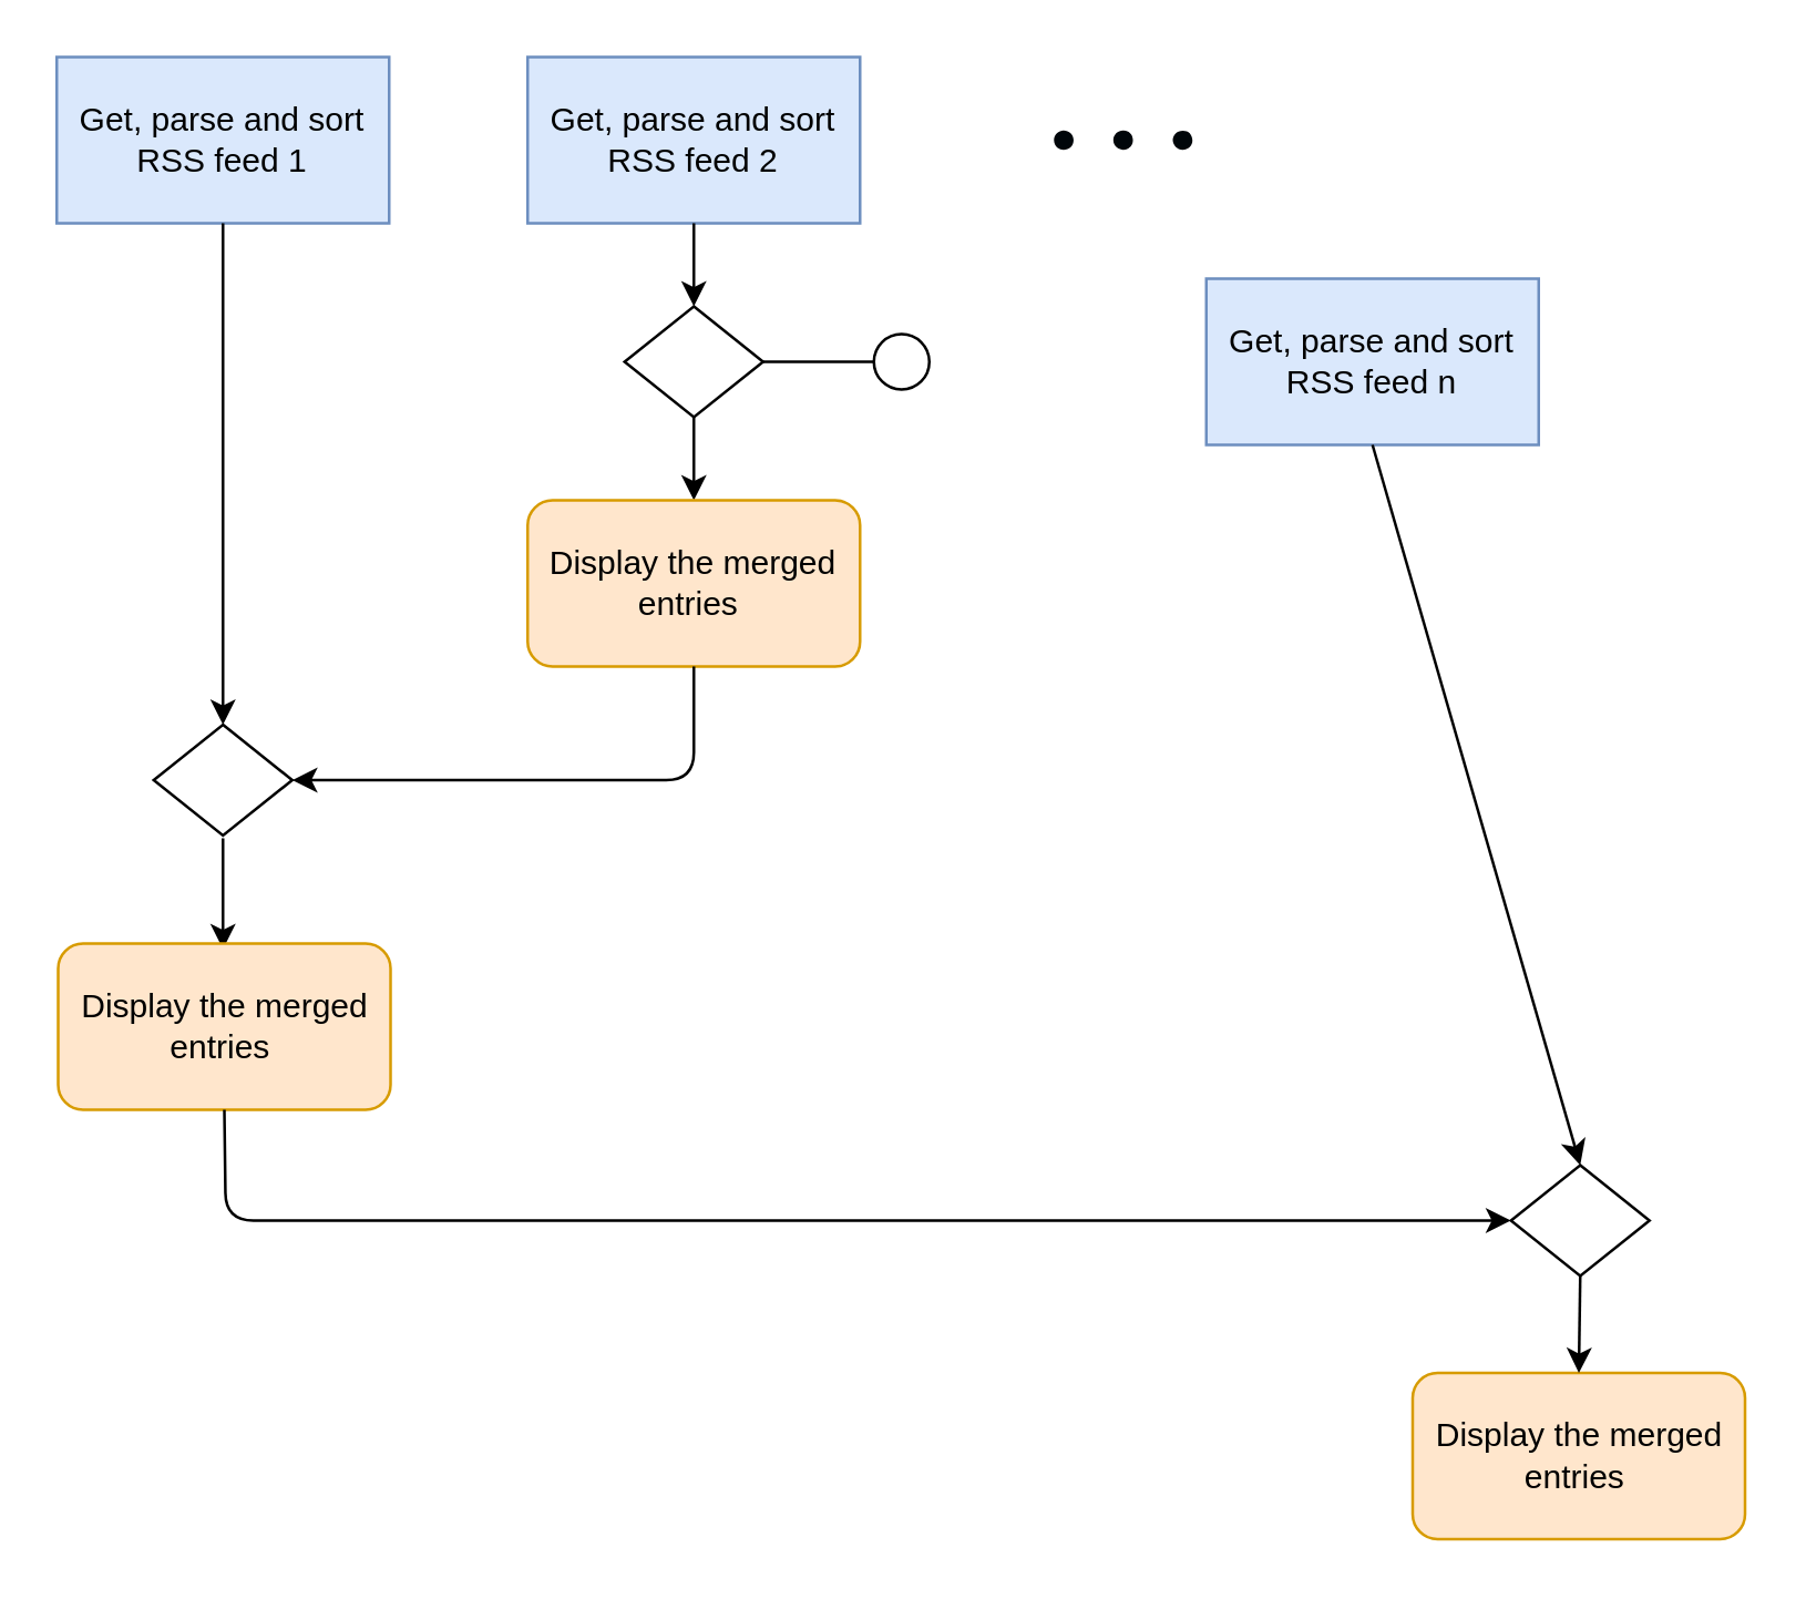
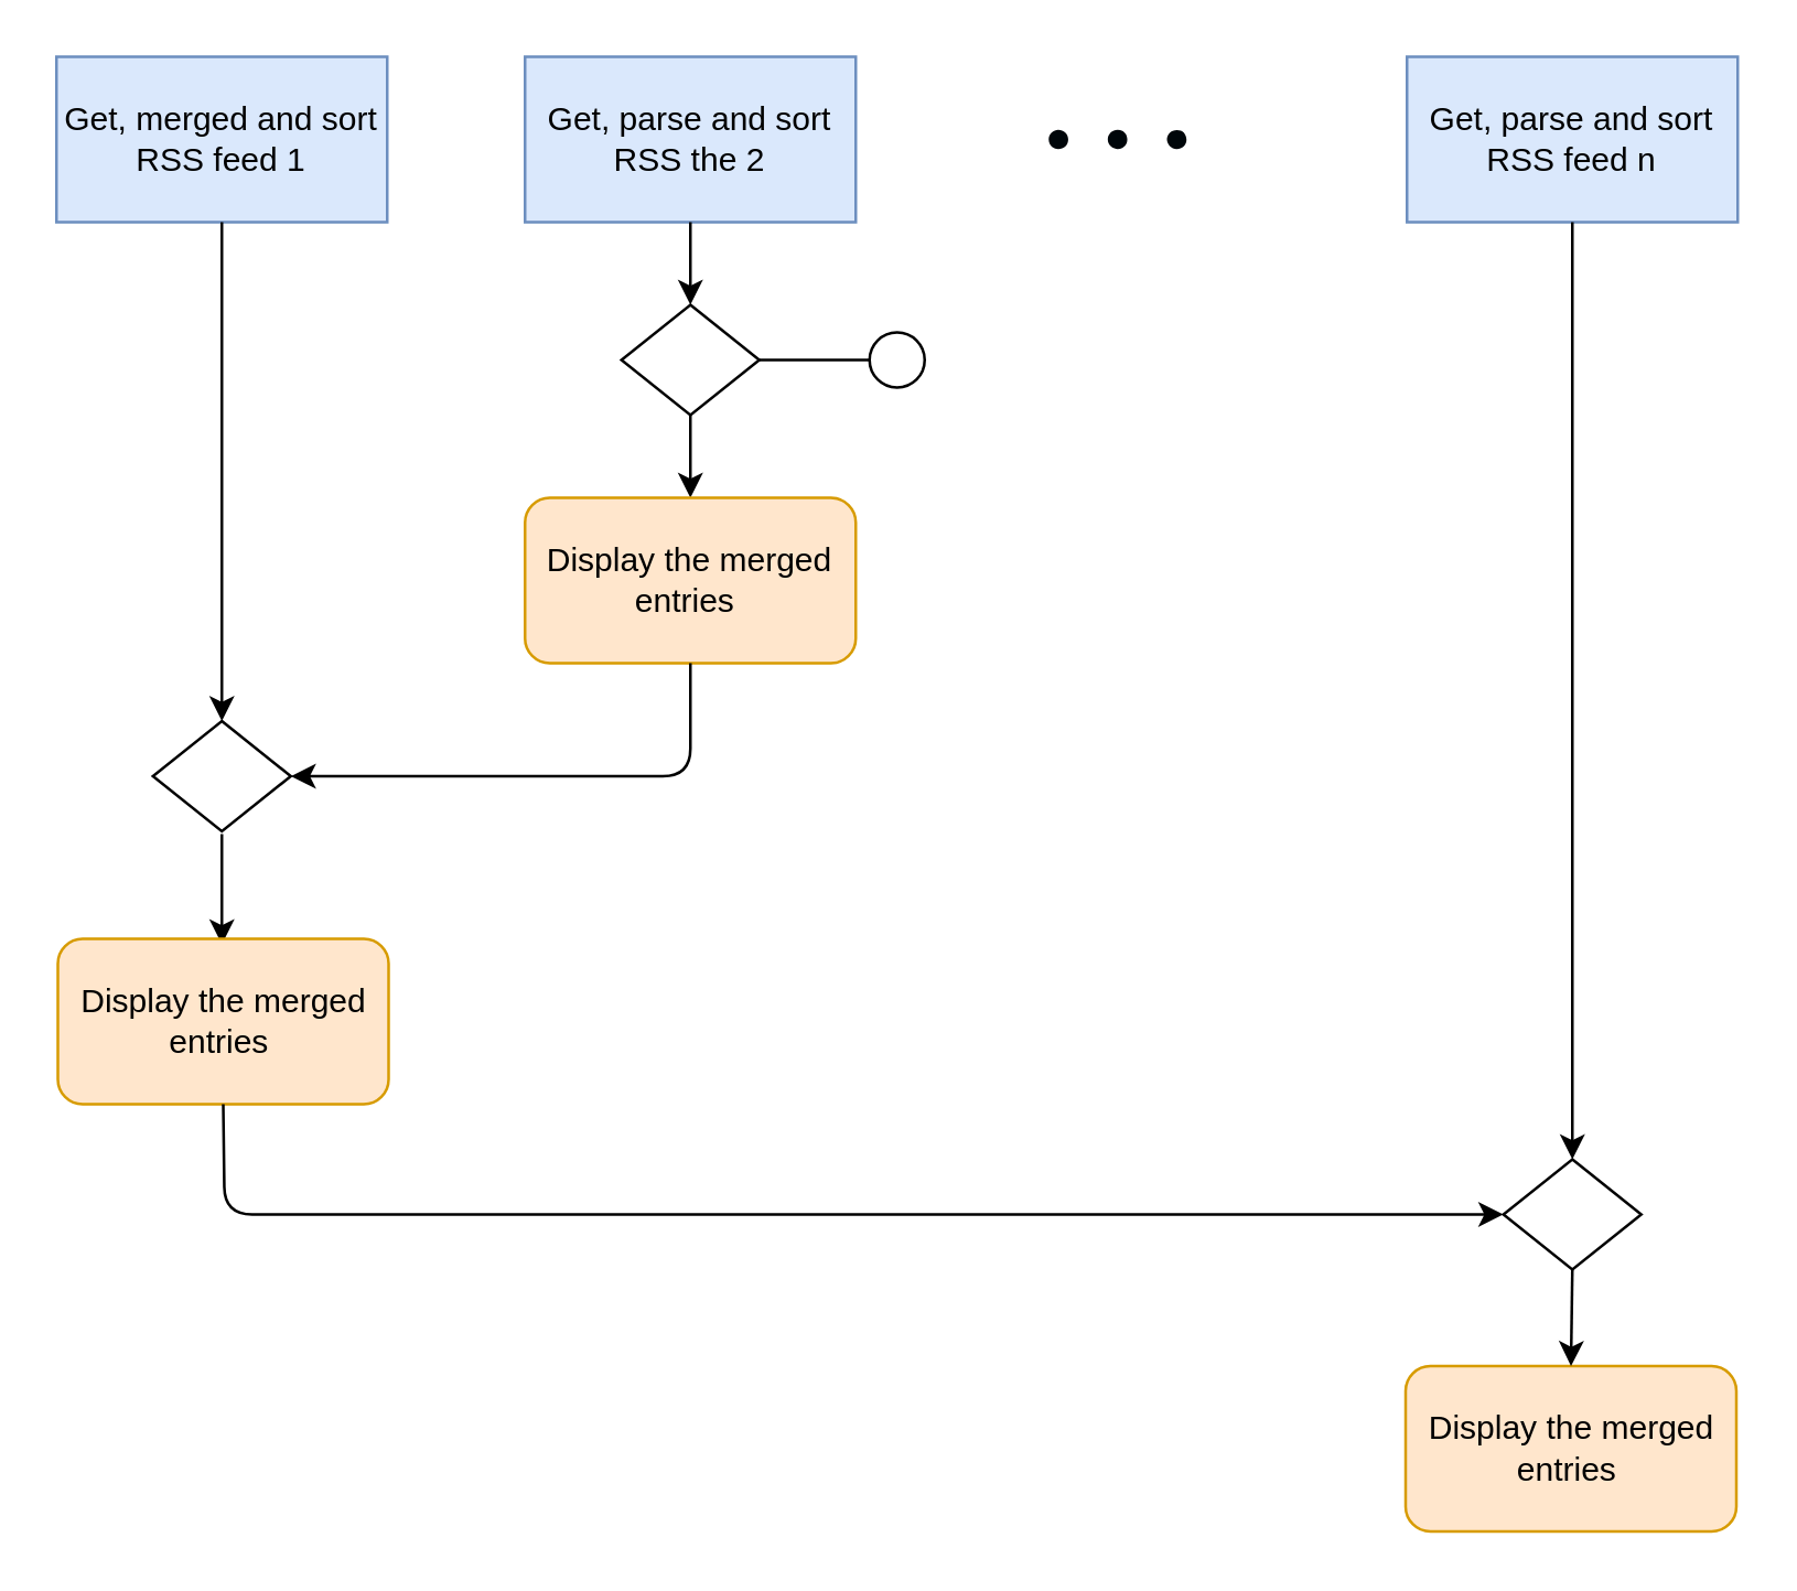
- <mxCell id="2" value="Get, parse and sort RSS feed 1" style="rounded=0;whiteSpace=wrap;html=1;fillColor=#dae8fc;strokeColor=#6c8ebf;" parent="1" vertex="1"><mxGeometry x="20" y="20" width="120" height="60" as="geometry" /></mxCell>
+ <mxCell id="2" value="Get, merged and sort RSS feed 1" style="rounded=0;whiteSpace=wrap;html=1;fillColor=#dae8fc;strokeColor=#6c8ebf;" parent="1" vertex="1"><mxGeometry x="20" y="20" width="120" height="60" as="geometry" /></mxCell>
- <mxCell id="3" value="Get, parse and sort RSS feed 2&lt;br&gt;" style="rounded=0;whiteSpace=wrap;html=1;fillColor=#dae8fc;strokeColor=#6c8ebf;" parent="1" vertex="1"><mxGeometry x="190" y="20" width="120" height="60" as="geometry" /></mxCell>
+ <mxCell id="3" value="Get, parse and sort RSS the 2&lt;br&gt;" style="rounded=0;whiteSpace=wrap;html=1;fillColor=#dae8fc;strokeColor=#6c8ebf;" parent="1" vertex="1"><mxGeometry x="190" y="20" width="120" height="60" as="geometry" /></mxCell>
- <mxCell id="4" value="Get, parse and sort RSS feed n&lt;br&gt;" style="rounded=0;whiteSpace=wrap;html=1;fillColor=#dae8fc;strokeColor=#6c8ebf;" parent="1" vertex="1"><mxGeometry x="435" y="100" width="120" height="60" as="geometry" /></mxCell>
+ <mxCell id="4" value="Get, parse and sort RSS feed n&lt;br&gt;" style="rounded=0;whiteSpace=wrap;html=1;fillColor=#dae8fc;strokeColor=#6c8ebf;" parent="1" vertex="1"><mxGeometry x="510" y="20" width="120" height="60" as="geometry" /></mxCell>
